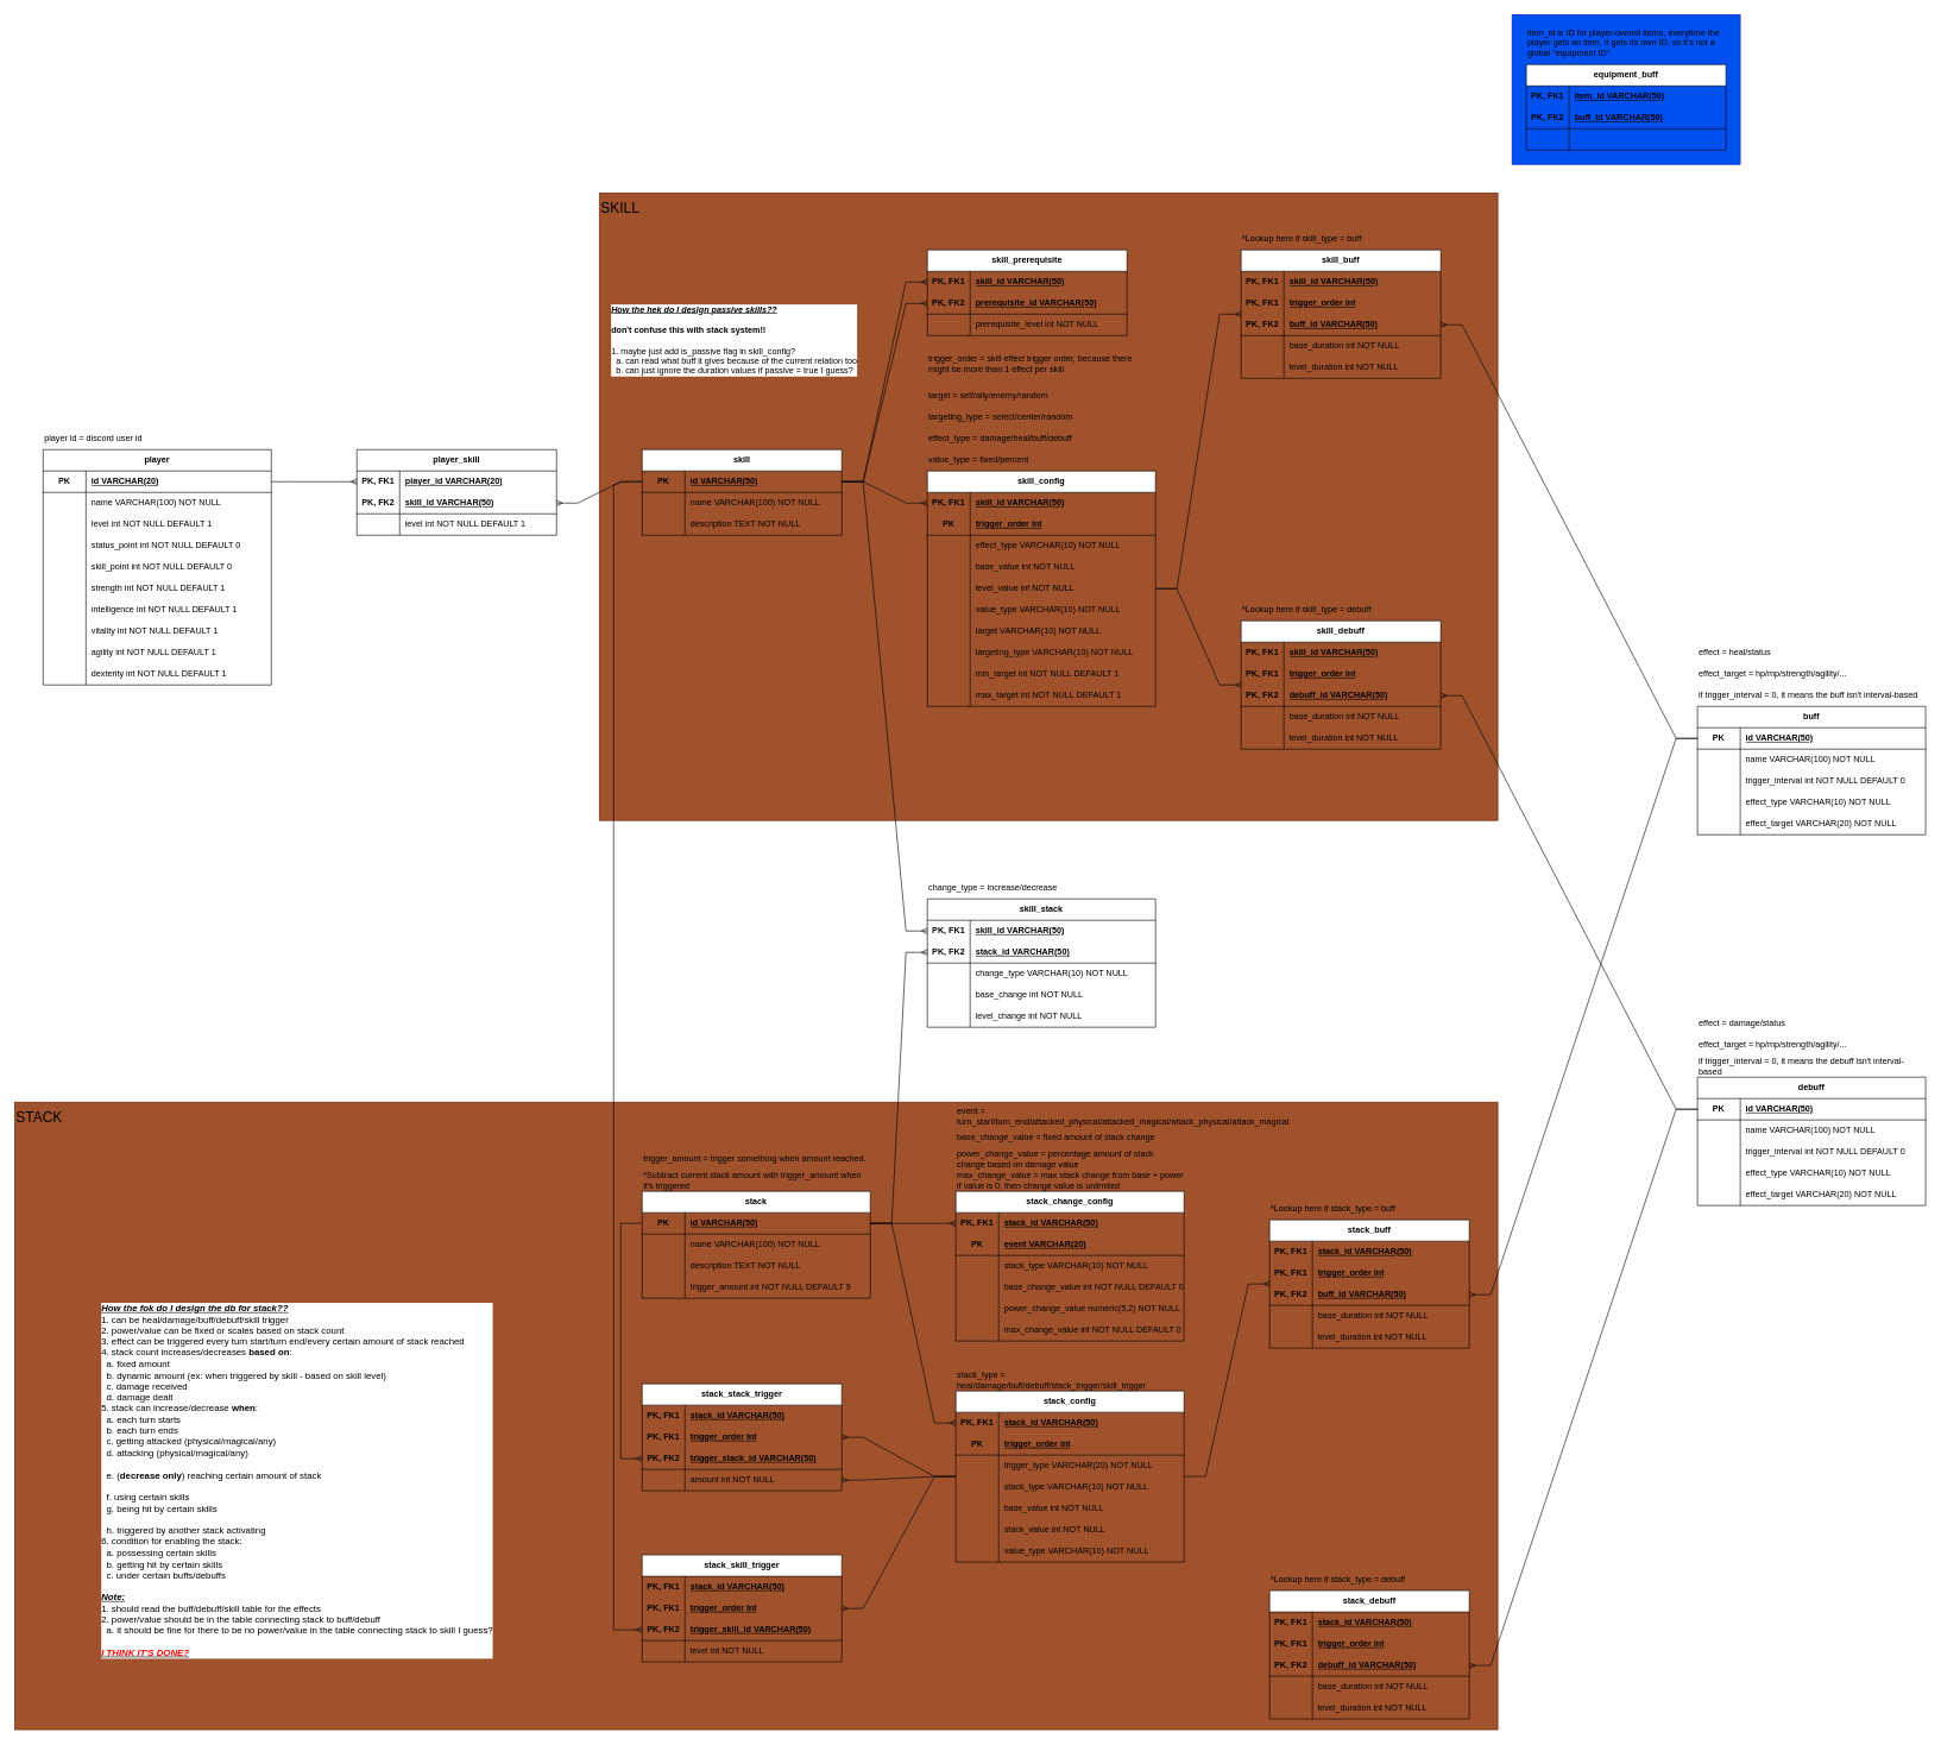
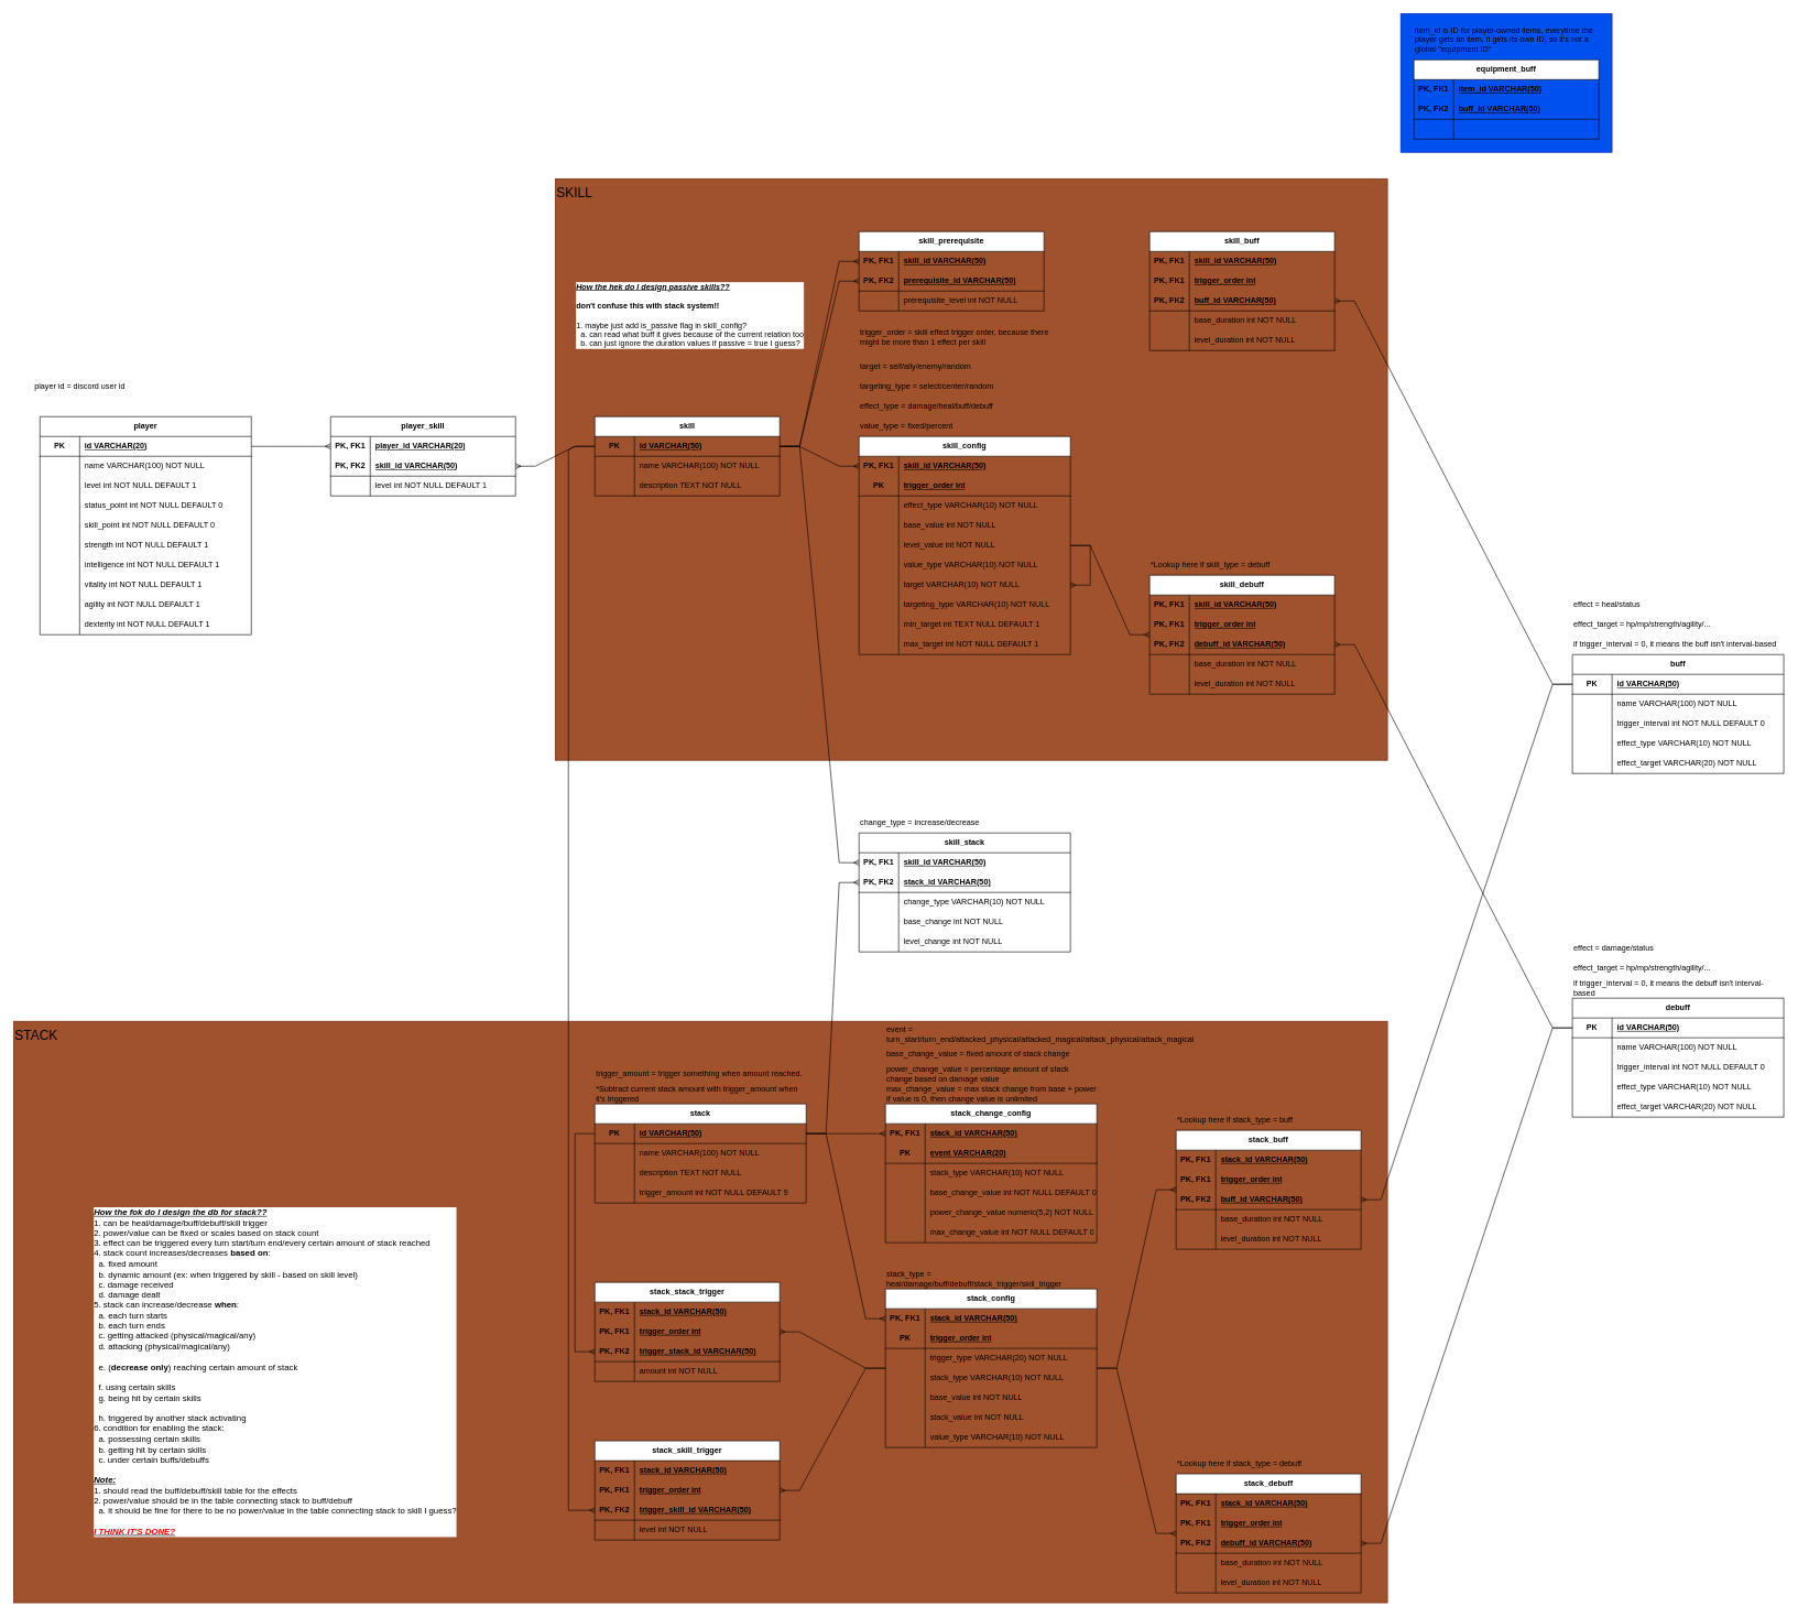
- <mxCell id="138" value="*Lookup here if skill_type = buff" style="text;html=1;strokeColor=none;fillColor=none;align=left;verticalAlign=middle;whiteSpace=wrap;rounded=0;" parent="1" vertex="1"><mxGeometry x="1740" y="320" width="280" height="30" as="geometry" /></mxCell>
- <mxCell id="204" value="&lt;i style=&quot;font-weight: bold; text-decoration-line: underline;&quot;&gt;How the hek do I design passive skills??&lt;/i&gt;&lt;br&gt;&lt;b&gt;&lt;br&gt;don't confuse this with stack system!!&lt;/b&gt;&lt;br&gt;&lt;br&gt;1. maybe just add is_passive flag in skill_config?&lt;br&gt;&amp;nbsp; a. can read what buff it gives because of the current relation too&lt;br&gt;&amp;nbsp; b. can just ignore the duration values if passive = true I guess?" style="text;html=1;strokeColor=none;fillColor=none;align=left;verticalAlign=top;whiteSpace=wrap;rounded=0;labelBackgroundColor=default;" parent="1" vertex="1"><mxGeometry x="855" y="420" width="360" height="120" as="geometry" /></mxCell>
+ <mxCell id="204" value="&lt;i style=&quot;font-weight: bold; text-decoration-line: underline;&quot;&gt;How the hek do I design passive skills??&lt;/i&gt;&lt;br&gt;&lt;b&gt;&lt;br&gt;don't confuse this with stack system!!&lt;/b&gt;&lt;br&gt;&lt;br&gt;1. maybe just add is_passive flag in skill_config?&lt;br&gt;&amp;nbsp; a. can read what buff it gives because of the current relation too&lt;br&gt;&amp;nbsp; b. can just ignore the duration values if passive = true I guess?" style="text;html=1;strokeColor=none;fillColor=none;align=left;verticalAlign=top;whiteSpace=wrap;rounded=0;labelBackgroundColor=default;" parent="1" vertex="1"><mxGeometry x="870" y="420" width="360" height="120" as="geometry" /></mxCell>
- <mxCell id="46" value="player id = discord user id" style="text;html=1;strokeColor=none;fillColor=none;align=left;verticalAlign=middle;whiteSpace=wrap;rounded=0;" parent="1" vertex="1"><mxGeometry x="60" y="600" width="180" height="30" as="geometry" /></mxCell>
+ <mxCell id="46" value="player id = discord user id" style="text;html=1;strokeColor=none;fillColor=none;align=left;verticalAlign=middle;whiteSpace=wrap;rounded=0;" parent="1" vertex="1"><mxGeometry x="50" y="570" width="180" height="30" as="geometry" /></mxCell>
- <mxCell id="334" value="" style="edgeStyle=entityRelationEdgeStyle;fontSize=12;html=1;endArrow=ERmany;rounded=0;" parent="1" source="57" target="106" edge="1"><mxGeometry width="100" height="100" relative="1" as="geometry"><mxPoint x="1630" y="715" as="sourcePoint" /><mxPoint x="1750" y="955" as="targetPoint" /></mxGeometry></mxCell>
+ <mxCell id="334" value="" style="edgeStyle=entityRelationEdgeStyle;fontSize=12;html=1;endArrow=ERmany;rounded=0;" parent="1" source="57" target="78" edge="1"><mxGeometry width="100" height="100" relative="1" as="geometry"><mxPoint x="1630" y="715" as="sourcePoint" /><mxPoint x="1750" y="955" as="targetPoint" /></mxGeometry></mxCell>
- <mxCell id="84" value="min_target int NOT NULL DEFAULT 1" style="shape=partialRectangle;connectable=0;fillColor=none;top=0;left=0;bottom=0;right=0;align=left;spacingLeft=6;overflow=hidden;html=1;whiteSpace=wrap;" parent="82" vertex="1"><mxGeometry x="60" width="260" height="30" as="geometry"><mxRectangle width="260" height="30" as="alternateBounds" /></mxGeometry></mxCell>
+ <mxCell id="84" value="min_target int TEXT NULL DEFAULT 1" style="shape=partialRectangle;connectable=0;fillColor=none;top=0;left=0;bottom=0;right=0;align=left;spacingLeft=6;overflow=hidden;html=1;whiteSpace=wrap;" parent="82" vertex="1"><mxGeometry x="60" width="260" height="30" as="geometry"><mxRectangle width="260" height="30" as="alternateBounds" /></mxGeometry></mxCell>
- <mxCell id="335" value="" style="edgeStyle=entityRelationEdgeStyle;fontSize=12;html=1;endArrow=ERmany;rounded=0;" parent="1" source="207" target="315" edge="1"><mxGeometry width="100" height="100" relative="1" as="geometry"><mxPoint x="1670" y="2005" as="sourcePoint" /><mxPoint x="1790" y="1765" as="targetPoint" /></mxGeometry></mxCell>
+ <mxCell id="335" value="" style="edgeStyle=entityRelationEdgeStyle;fontSize=12;html=1;endArrow=ERmany;rounded=0;" parent="1" source="207" target="284" edge="1"><mxGeometry width="100" height="100" relative="1" as="geometry"><mxPoint x="1670" y="2005" as="sourcePoint" /><mxPoint x="1790" y="1765" as="targetPoint" /></mxGeometry></mxCell>
